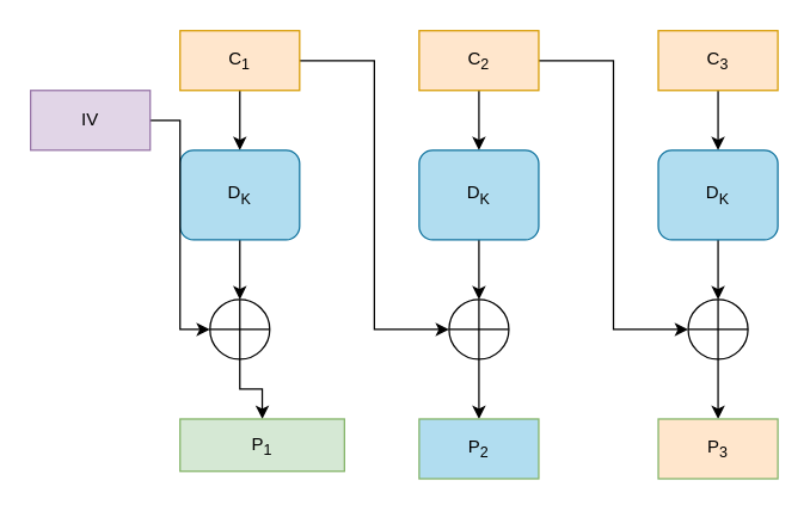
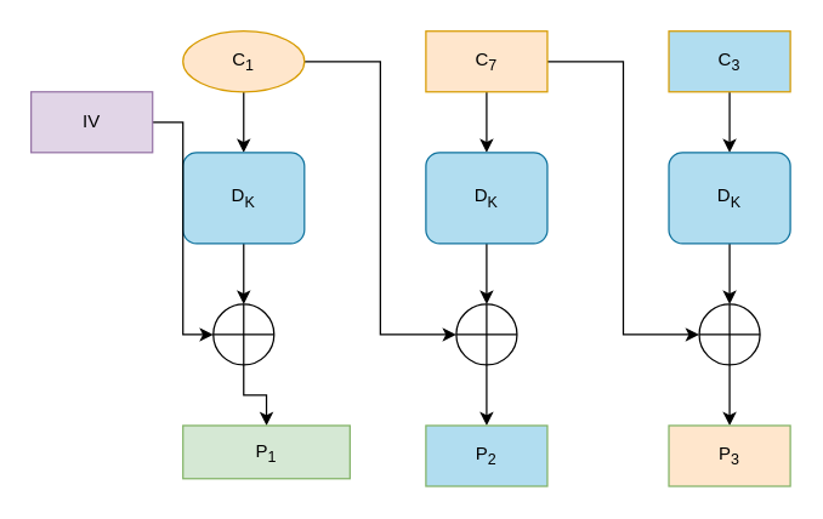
- <mxCell id="4" value="C&lt;sub&gt;1&lt;/sub&gt;" style="rounded=0;whiteSpace=wrap;html=1;fillColor=#ffe6cc;strokeColor=#d79b00;" parent="1" vertex="1"><mxGeometry x="120" y="20" width="80" height="40" as="geometry" /></mxCell>
+ <mxCell id="4" value="C&lt;sub&gt;1&lt;/sub&gt;" style="ellipse;whiteSpace=wrap;html=1;fillColor=#ffe6cc;strokeColor=#d79b00;" parent="1" vertex="1"><mxGeometry x="120" y="20" width="80" height="40" as="geometry" /></mxCell>
- <mxCell id="14" value="C&lt;sub&gt;2&lt;/sub&gt;" style="rounded=0;whiteSpace=wrap;html=1;fillColor=#ffe6cc;strokeColor=#d79b00;" parent="1" vertex="1"><mxGeometry x="280" y="20" width="80" height="40" as="geometry" /></mxCell>
+ <mxCell id="14" value="C&lt;sub&gt;7&lt;/sub&gt;" style="rounded=0;whiteSpace=wrap;html=1;fillColor=#ffe6cc;strokeColor=#d79b00;" parent="1" vertex="1"><mxGeometry x="280" y="20" width="80" height="40" as="geometry" /></mxCell>
- <mxCell id="21" value="C&lt;sub&gt;3&lt;/sub&gt;" style="rounded=0;whiteSpace=wrap;html=1;fillColor=#ffe6cc;strokeColor=#d79b00;" parent="1" vertex="1"><mxGeometry x="440" y="20" width="80" height="40" as="geometry" /></mxCell>
+ <mxCell id="21" value="C&lt;sub&gt;3&lt;/sub&gt;" style="rounded=0;whiteSpace=wrap;html=1;fillColor=#b1ddf0;strokeColor=#d79b00;" parent="1" vertex="1"><mxGeometry x="440" y="20" width="80" height="40" as="geometry" /></mxCell>
